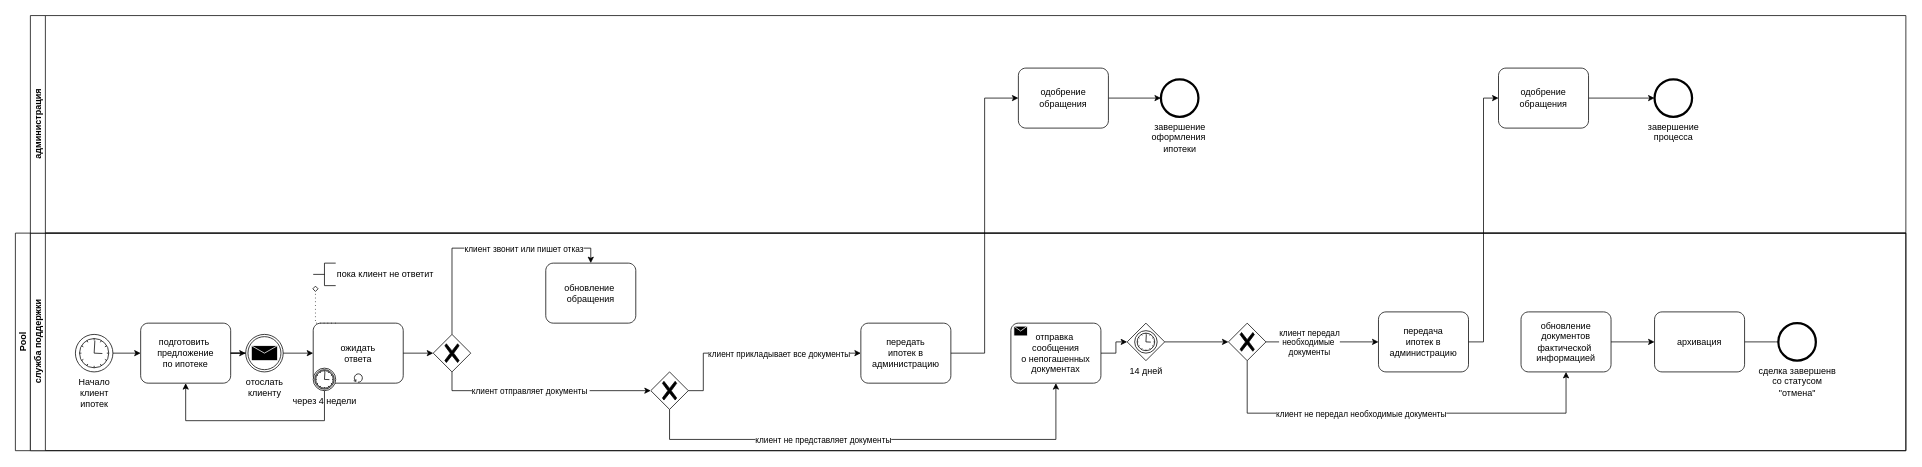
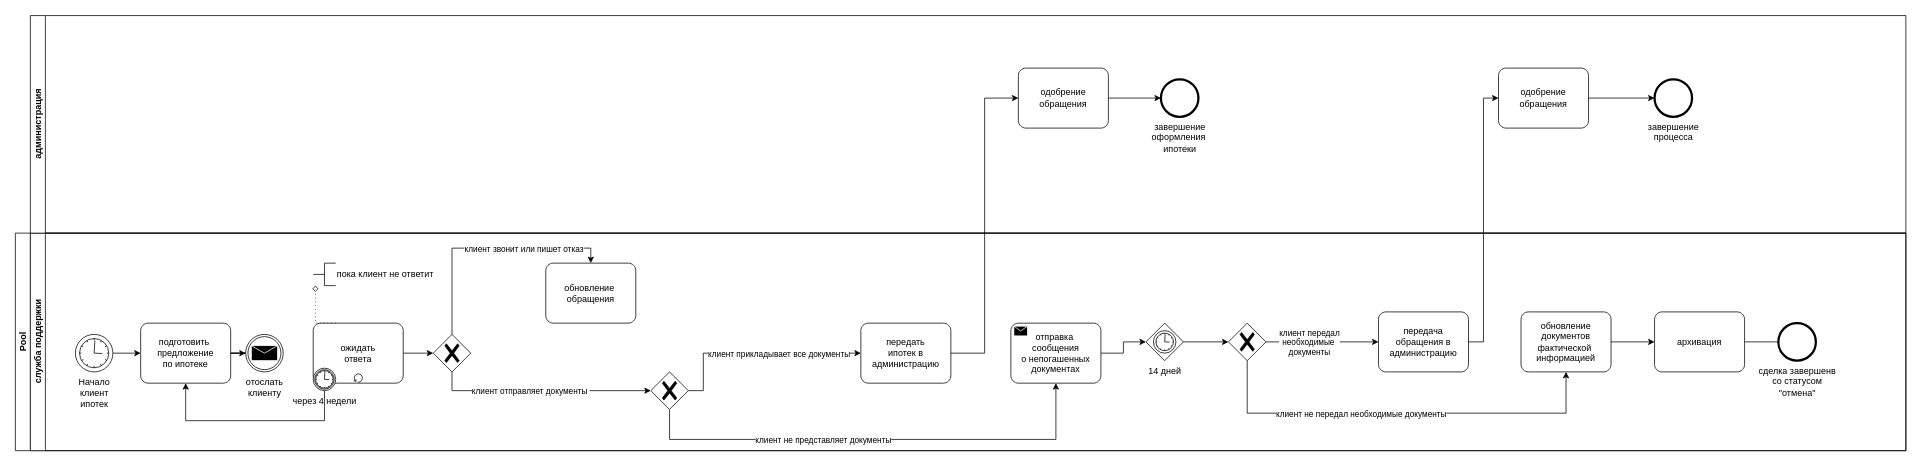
- <mxCell id="39" value="14 дней" style="points=[[0.25,0.25,0],[0.5,0,0],[0.75,0.25,0],[1,0.5,0],[0.75,0.75,0],[0.5,1,0],[0.25,0.75,0],[0,0.5,0]];shape=mxgraph.bpmn.gateway2;html=1;verticalLabelPosition=bottom;labelBackgroundColor=#ffffff;verticalAlign=top;align=center;perimeter=rhombusPerimeter;outlineConnect=0;outline=standard;symbol=timer;" parent="3" vertex="1"><mxGeometry x="1462" y="120" width="50" height="50" as="geometry" /></mxCell>
+ <mxCell id="39" value="14 дней" style="points=[[0.25,0.25,0],[0.5,0,0],[0.75,0.25,0],[1,0.5,0],[0.75,0.75,0],[0.5,1,0],[0.25,0.75,0],[0,0.5,0]];shape=mxgraph.bpmn.gateway2;html=1;verticalLabelPosition=bottom;labelBackgroundColor=#ffffff;verticalAlign=top;align=center;perimeter=rhombusPerimeter;outlineConnect=0;outline=standard;symbol=timer;" parent="3" vertex="1"><mxGeometry x="1487" y="120" width="50" height="50" as="geometry" /></mxCell>
- <mxCell id="18" value="передача&lt;br&gt;ипотек в&lt;br&gt;администрацию" style="points=[[0.25,0,0],[0.5,0,0],[0.75,0,0],[1,0.25,0],[1,0.5,0],[1,0.75,0],[0.75,1,0],[0.5,1,0],[0.25,1,0],[0,0.75,0],[0,0.5,0],[0,0.25,0]];shape=mxgraph.bpmn.task;whiteSpace=wrap;rectStyle=rounded;size=10;html=1;container=1;expand=0;collapsible=0;taskMarker=abstract;" parent="3" vertex="1"><mxGeometry x="1797" y="105" width="120" height="80" as="geometry" /></mxCell>
+ <mxCell id="18" value="передача&lt;br&gt;обращения в&lt;br&gt;администрацию" style="points=[[0.25,0,0],[0.5,0,0],[0.75,0,0],[1,0.25,0],[1,0.5,0],[1,0.75,0],[0.75,1,0],[0.5,1,0],[0.25,1,0],[0,0.75,0],[0,0.5,0],[0,0.25,0]];shape=mxgraph.bpmn.task;whiteSpace=wrap;rectStyle=rounded;size=10;html=1;container=1;expand=0;collapsible=0;taskMarker=abstract;" parent="3" vertex="1"><mxGeometry x="1797" y="105" width="120" height="80" as="geometry" /></mxCell>
- <mxCell id="9" style="edgeStyle=orthogonalEdgeStyle;rounded=0;orthogonalLoop=1;jettySize=auto;html=1;exitX=1;exitY=0.5;exitDx=0;exitDy=0;exitPerimeter=0;entryX=0;entryY=0.5;entryDx=0;entryDy=0;entryPerimeter=0;" parent="3" source="5" target="7" edge="1"><mxGeometry relative="1" as="geometry" /></mxCell>
